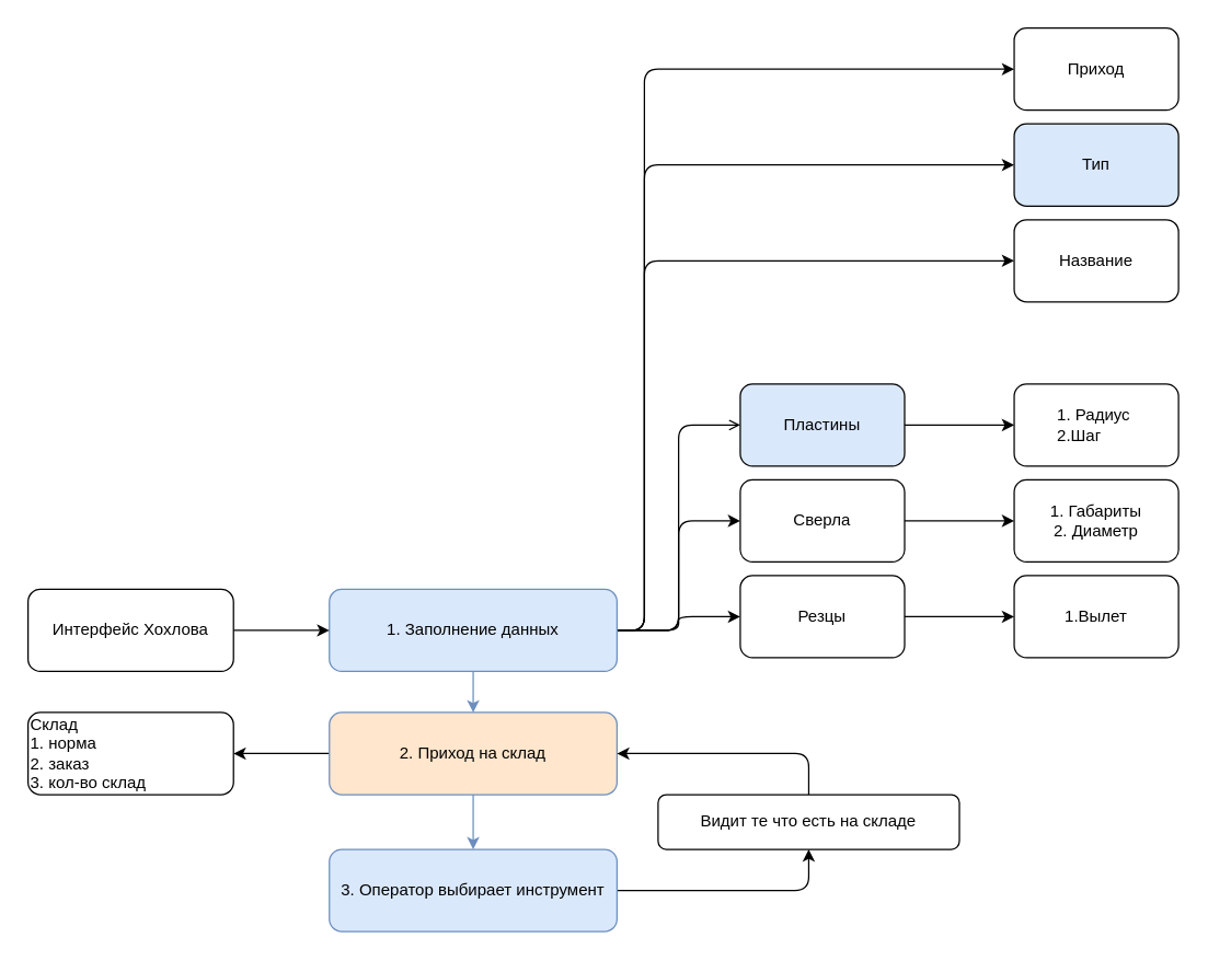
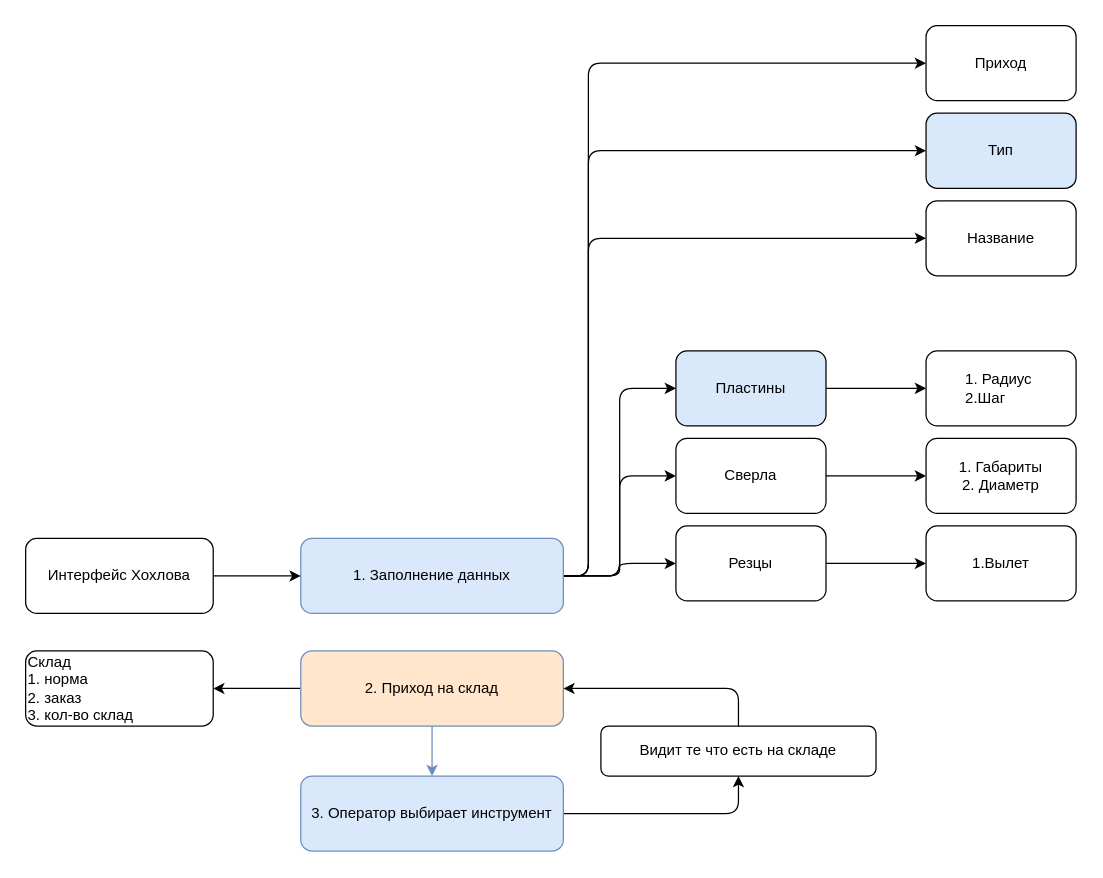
- <mxCell id="3" style="edgeStyle=orthogonalEdgeStyle;rounded=1;orthogonalLoop=1;jettySize=auto;html=1;exitX=1;exitY=0.5;exitDx=0;exitDy=0;entryX=0;entryY=0.5;entryDx=0;entryDy=0;fontSize=12;fillColor=default;endArrow=open;" parent="1" source="9" target="16" edge="1"><mxGeometry relative="1" as="geometry" /></mxCell>
+ <mxCell id="3" style="edgeStyle=orthogonalEdgeStyle;rounded=1;orthogonalLoop=1;jettySize=auto;html=1;exitX=1;exitY=0.5;exitDx=0;exitDy=0;entryX=0;entryY=0.5;entryDx=0;entryDy=0;fontSize=12;fillColor=default;" parent="1" source="9" target="16" edge="1"><mxGeometry relative="1" as="geometry" /></mxCell>
- <mxCell id="2" value="" style="edgeStyle=orthogonalEdgeStyle;rounded=1;orthogonalLoop=1;jettySize=auto;html=1;fillColor=#dae8fc;strokeColor=#6c8ebf;fontSize=12;" parent="1" source="9" target="12" edge="1"><mxGeometry relative="1" as="geometry" /></mxCell>
